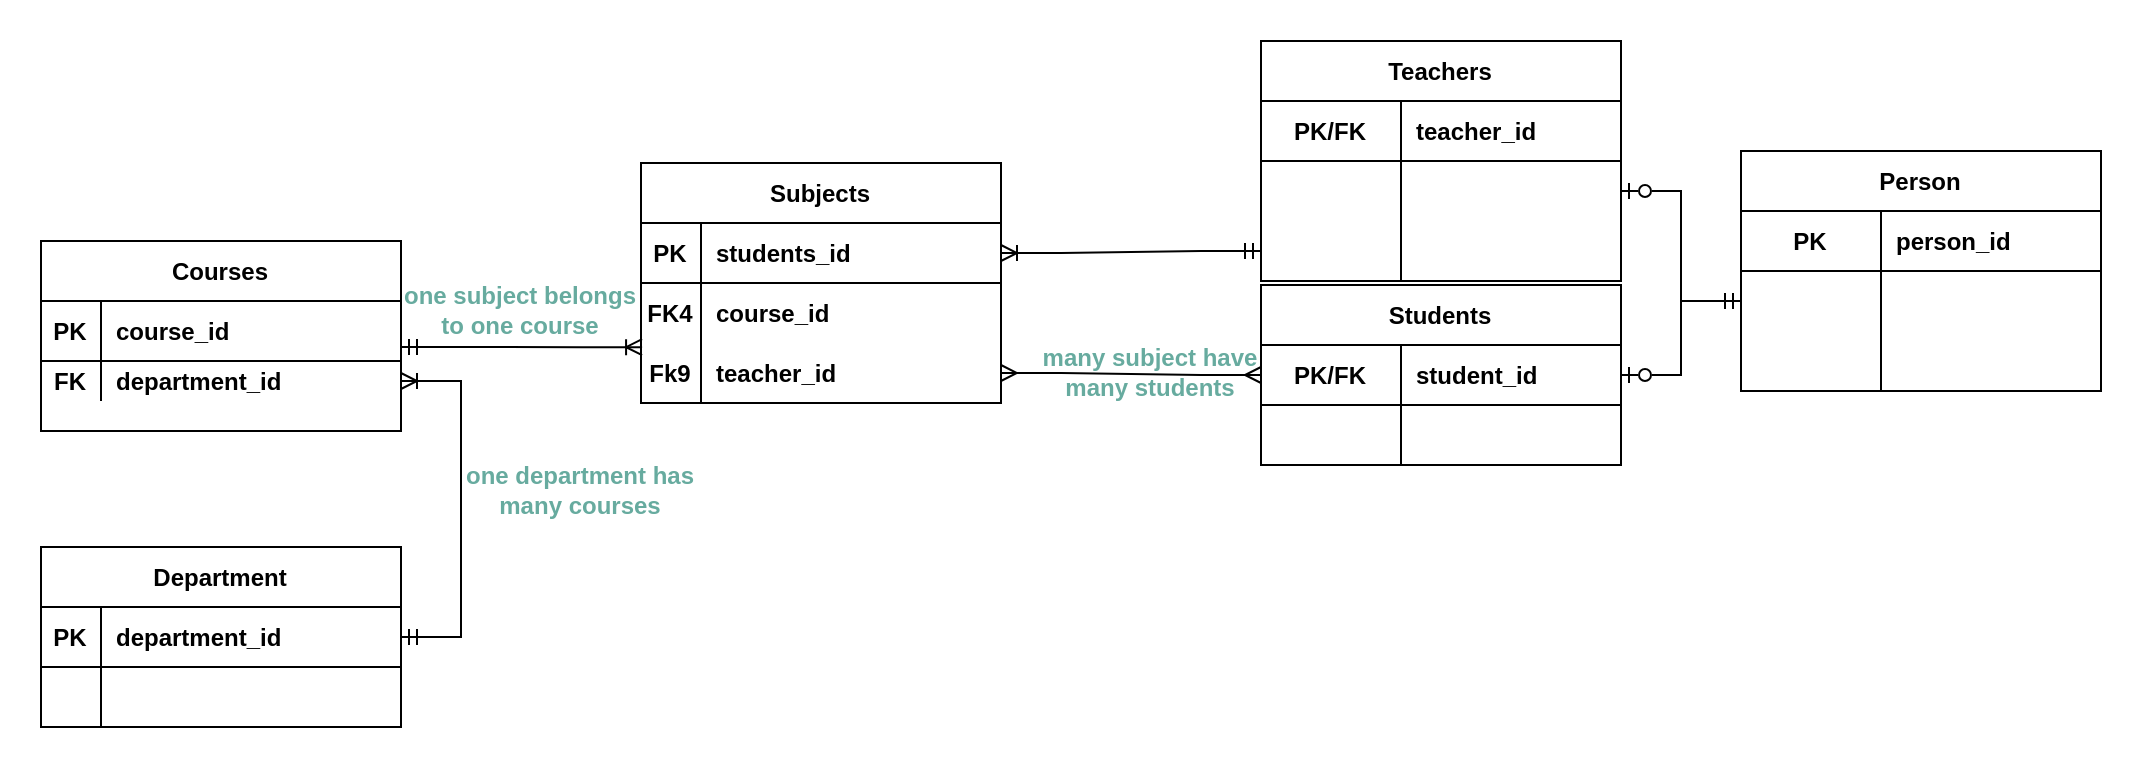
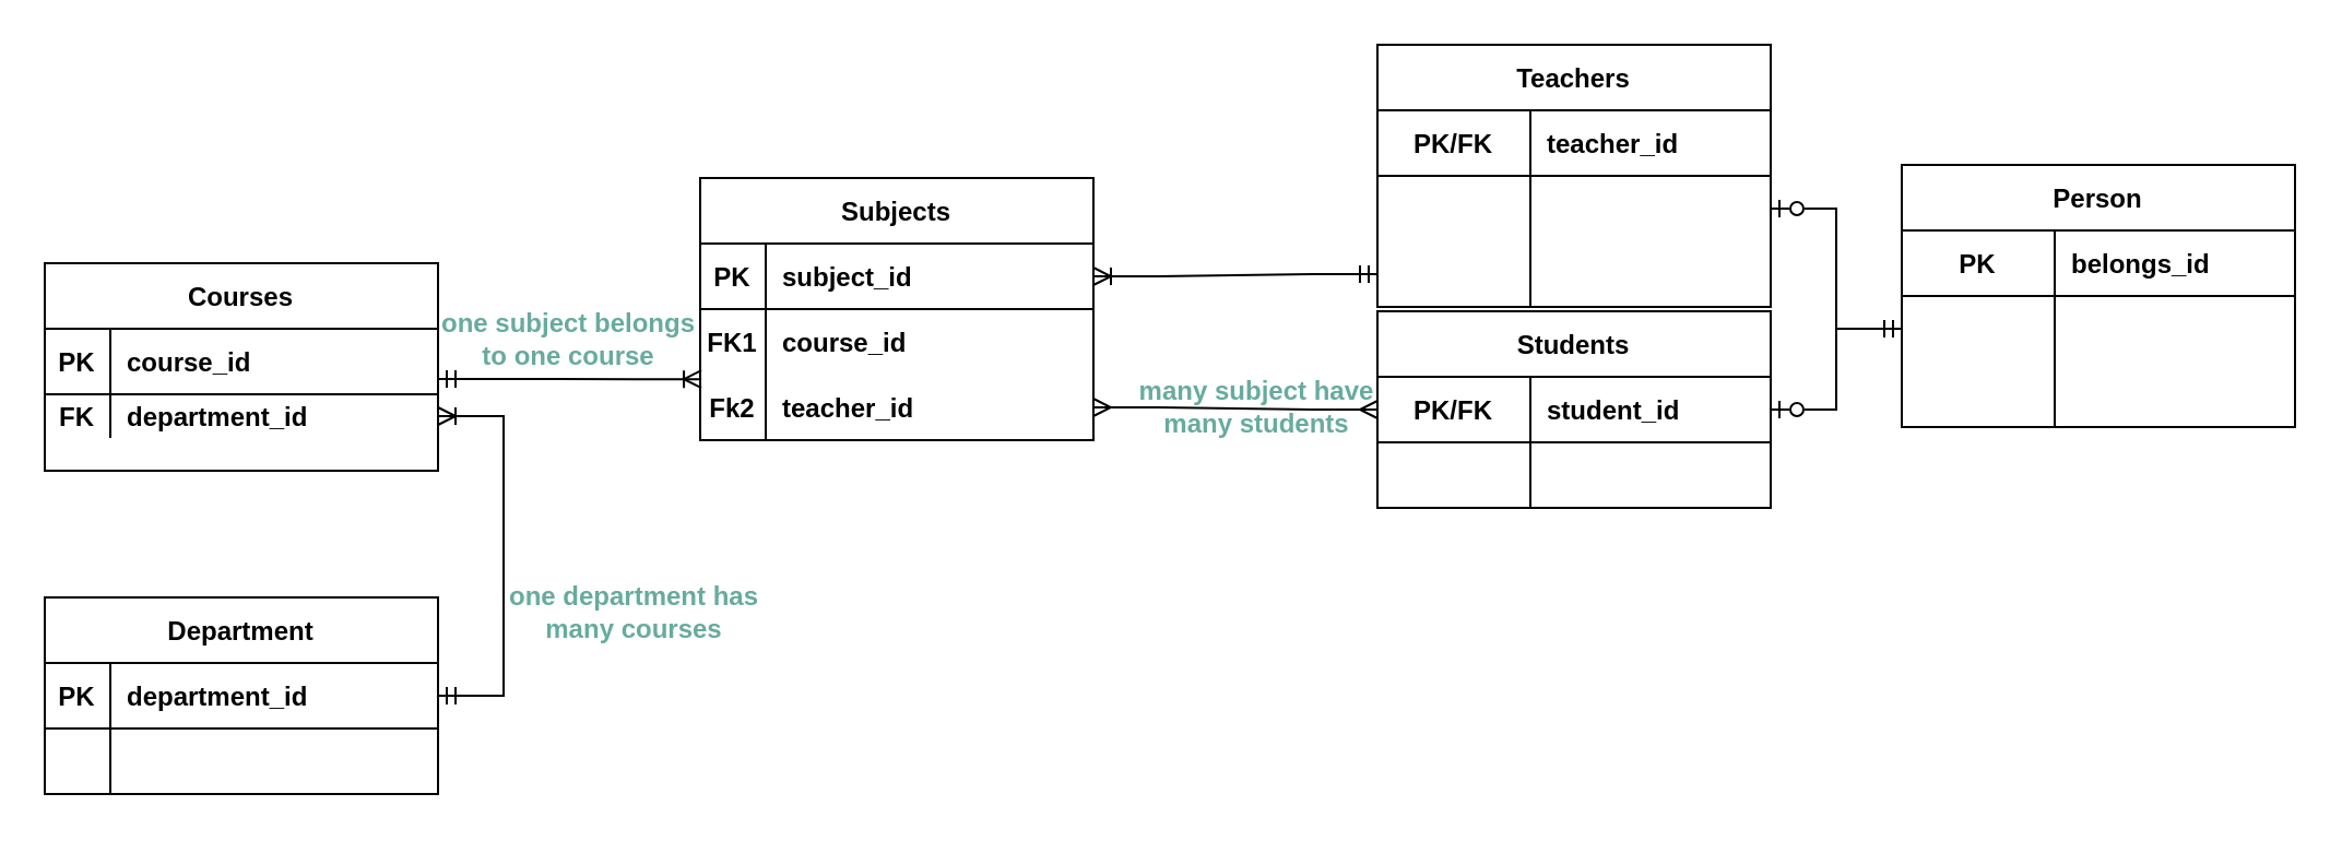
- <mxCell id="46" value="person_id" style="shape=partialRectangle;connectable=0;fillColor=none;top=0;left=0;bottom=0;right=0;align=left;spacingLeft=6;fontStyle=1;overflow=hidden;" parent="44" vertex="1"><mxGeometry x="70" width="110" height="30" as="geometry"><mxRectangle width="110" height="30" as="alternateBounds" /></mxGeometry></mxCell>
+ <mxCell id="46" value="belongs_id" style="shape=partialRectangle;connectable=0;fillColor=none;top=0;left=0;bottom=0;right=0;align=left;spacingLeft=6;fontStyle=1;overflow=hidden;" parent="44" vertex="1"><mxGeometry x="70" width="110" height="30" as="geometry"><mxRectangle width="110" height="30" as="alternateBounds" /></mxGeometry></mxCell>
- <mxCell id="5" value="students_id" style="shape=partialRectangle;connectable=0;fillColor=none;top=0;left=0;bottom=0;right=0;align=left;spacingLeft=6;fontStyle=1;overflow=hidden;" parent="3" vertex="1"><mxGeometry x="30" width="150" height="30" as="geometry"><mxRectangle width="150" height="30" as="alternateBounds" /></mxGeometry></mxCell>
+ <mxCell id="5" value="subject_id" style="shape=partialRectangle;connectable=0;fillColor=none;top=0;left=0;bottom=0;right=0;align=left;spacingLeft=6;fontStyle=1;overflow=hidden;" parent="3" vertex="1"><mxGeometry x="30" width="150" height="30" as="geometry"><mxRectangle width="150" height="30" as="alternateBounds" /></mxGeometry></mxCell>
- <mxCell id="7" value="FK4" style="shape=partialRectangle;connectable=0;fillColor=none;top=0;left=0;bottom=0;right=0;editable=1;overflow=hidden;fontStyle=1" parent="6" vertex="1"><mxGeometry width="30" height="30" as="geometry"><mxRectangle width="30" height="30" as="alternateBounds" /></mxGeometry></mxCell>
+ <mxCell id="7" value="FK1" style="shape=partialRectangle;connectable=0;fillColor=none;top=0;left=0;bottom=0;right=0;editable=1;overflow=hidden;fontStyle=1" parent="6" vertex="1"><mxGeometry width="30" height="30" as="geometry"><mxRectangle width="30" height="30" as="alternateBounds" /></mxGeometry></mxCell>
- <mxCell id="10" value="Fk9" style="shape=partialRectangle;connectable=0;fillColor=none;top=0;left=0;bottom=0;right=0;editable=1;overflow=hidden;fontStyle=1" parent="9" vertex="1"><mxGeometry width="30" height="30" as="geometry"><mxRectangle width="30" height="30" as="alternateBounds" /></mxGeometry></mxCell>
+ <mxCell id="10" value="Fk2" style="shape=partialRectangle;connectable=0;fillColor=none;top=0;left=0;bottom=0;right=0;editable=1;overflow=hidden;fontStyle=1" parent="9" vertex="1"><mxGeometry width="30" height="30" as="geometry"><mxRectangle width="30" height="30" as="alternateBounds" /></mxGeometry></mxCell>
- <mxCell id="59" value="one department has many courses" style="text;html=1;strokeColor=none;fillColor=none;align=center;verticalAlign=middle;whiteSpace=wrap;rounded=0;fontColor=#67AB9F;fontStyle=1" parent="1" vertex="1"><mxGeometry x="230" y="230" width="120" height="30" as="geometry" /></mxCell>
+ <mxCell id="59" value="one department has many courses" style="text;html=1;strokeColor=none;fillColor=none;align=center;verticalAlign=middle;whiteSpace=wrap;rounded=0;fontColor=#67AB9F;fontStyle=1" parent="1" vertex="1"><mxGeometry x="230" y="265" width="120" height="30" as="geometry" /></mxCell>
